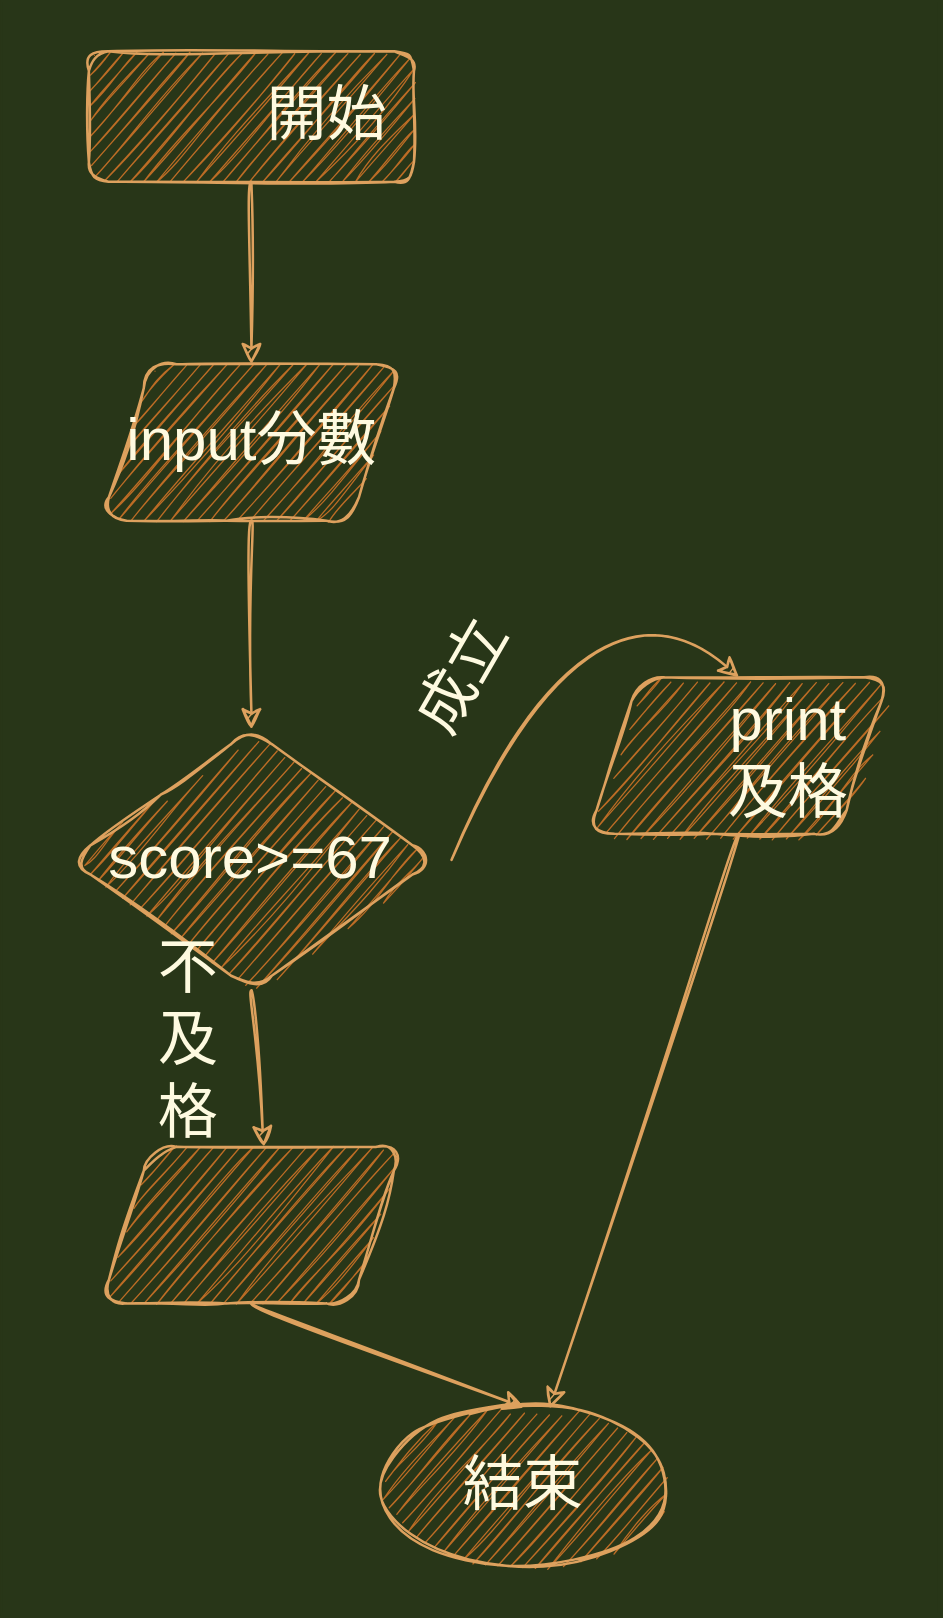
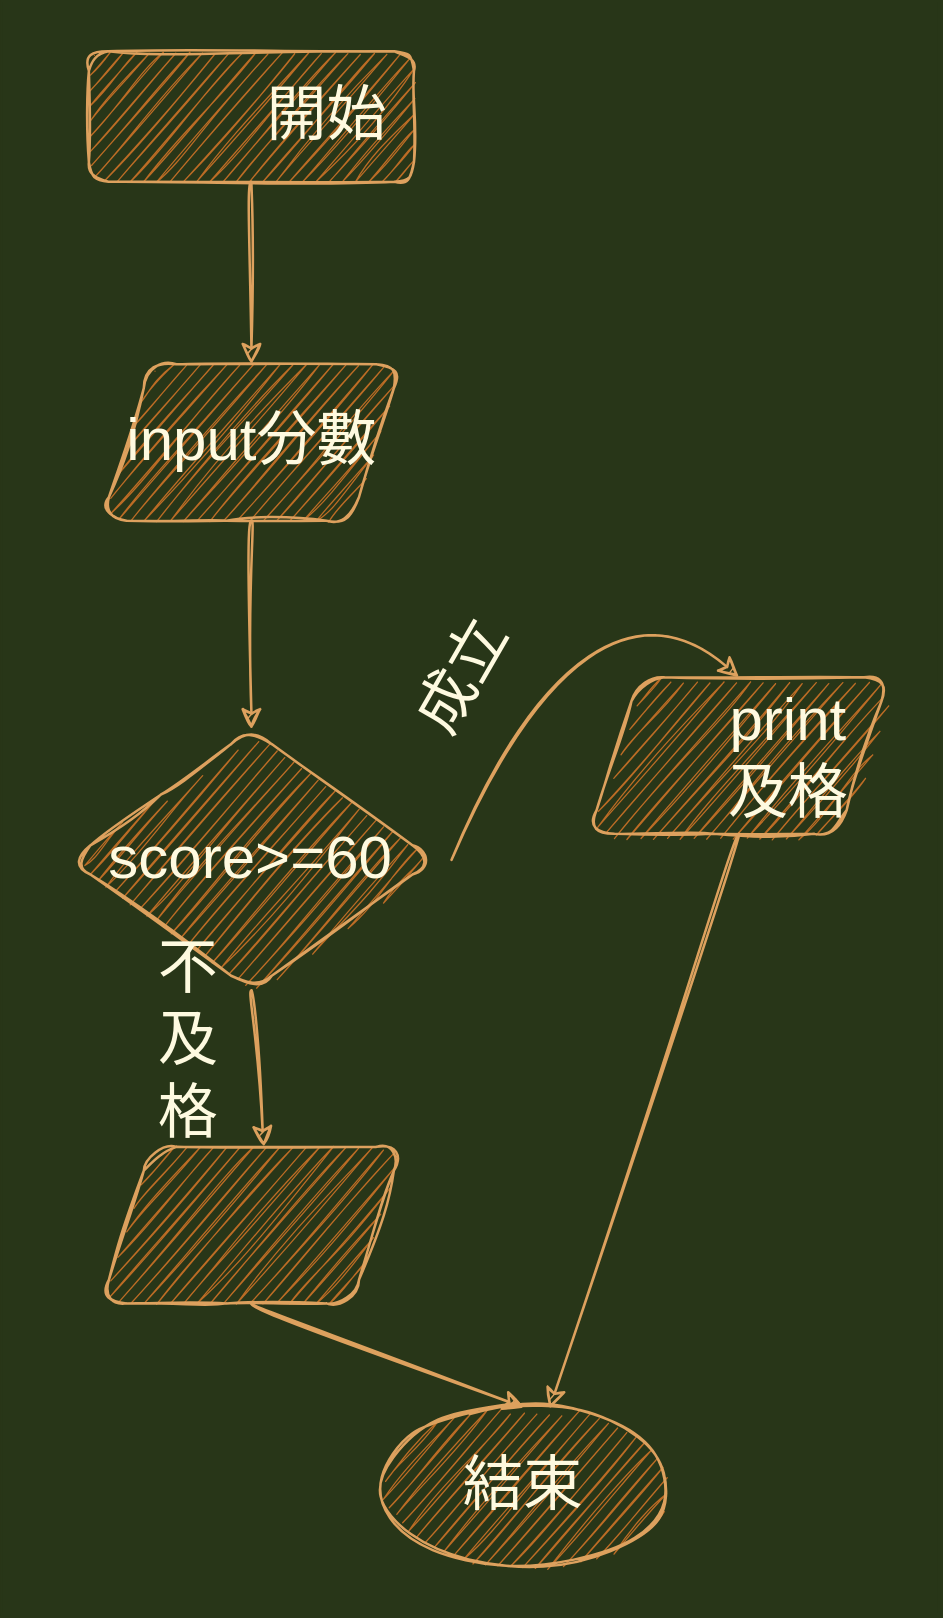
- <mxCell id="12" value="&lt;font style=&quot;font-size: 24px&quot;&gt;score&amp;gt;=67&lt;/font&gt;" style="text;html=1;strokeColor=none;fillColor=none;align=center;verticalAlign=middle;whiteSpace=wrap;fontColor=#FEFAE0;sketch=1;rounded=1;" parent="10" vertex="1"><mxGeometry y="41.724" width="160" height="20.862" as="geometry" /></mxCell>
+ <mxCell id="12" value="&lt;font style=&quot;font-size: 24px&quot;&gt;score&amp;gt;=60&lt;/font&gt;" style="text;html=1;strokeColor=none;fillColor=none;align=center;verticalAlign=middle;whiteSpace=wrap;fontColor=#FEFAE0;sketch=1;rounded=1;" parent="10" vertex="1"><mxGeometry y="41.724" width="160" height="20.862" as="geometry" /></mxCell>
